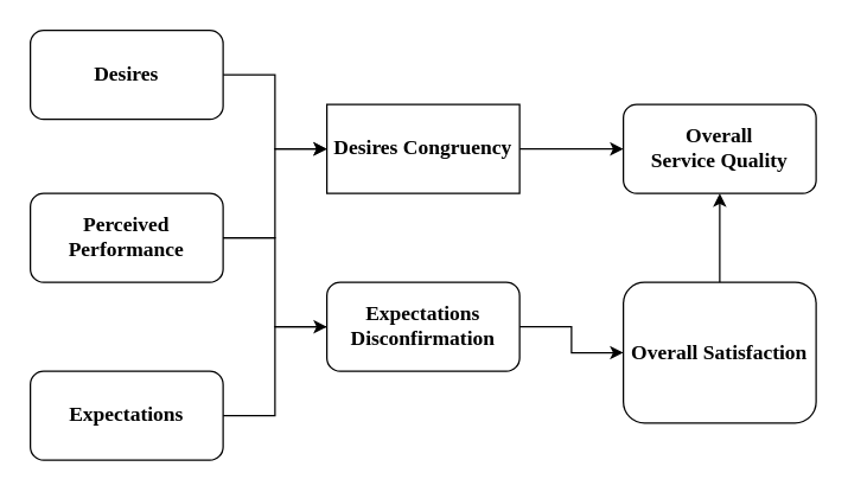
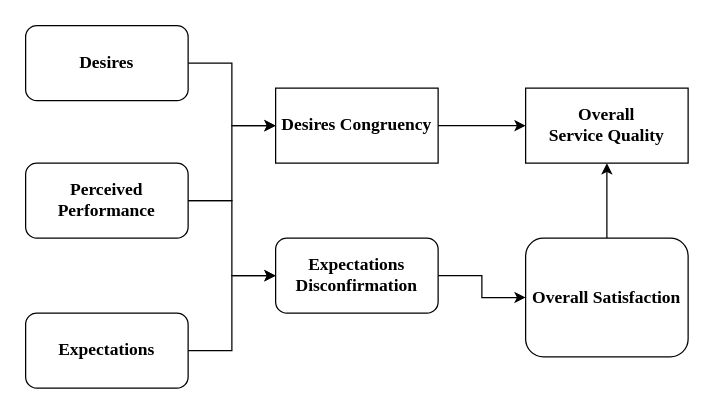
- <mxCell id="12" value="&lt;b&gt;&lt;font style=&quot;font-size: 14px;&quot; face=&quot;Verdana&quot;&gt;Overall &lt;br&gt;Service Quality&lt;/font&gt;&lt;/b&gt;" style="rounded=1;whiteSpace=wrap;html=1;" parent="1" vertex="1"><mxGeometry x="420" y="70" width="130" height="60" as="geometry" /></mxCell>
+ <mxCell id="12" value="&lt;b&gt;&lt;font style=&quot;font-size: 14px;&quot; face=&quot;Verdana&quot;&gt;Overall &lt;br&gt;Service Quality&lt;/font&gt;&lt;/b&gt;" style="whiteSpace=wrap;html=1;rounded=0;" parent="1" vertex="1"><mxGeometry x="420" y="70" width="130" height="60" as="geometry" /></mxCell>
- <mxCell id="15" value="" style="edgeStyle=orthogonalEdgeStyle;rounded=0;orthogonalLoop=1;jettySize=auto;html=1;entryX=0;entryY=0.5;entryDx=0;entryDy=0;exitX=1;exitY=0.5;exitDx=0;exitDy=0;endArrow=none;" parent="1" source="3" target="11" edge="1"><mxGeometry relative="1" as="geometry"><mxPoint x="150" y="170" as="sourcePoint" /><mxPoint x="230" y="110" as="targetPoint" /></mxGeometry></mxCell>
+ <mxCell id="15" value="" style="edgeStyle=orthogonalEdgeStyle;rounded=0;orthogonalLoop=1;jettySize=auto;html=1;entryX=0;entryY=0.5;entryDx=0;entryDy=0;exitX=1;exitY=0.5;exitDx=0;exitDy=0;" parent="1" source="3" target="11" edge="1"><mxGeometry relative="1" as="geometry"><mxPoint x="150" y="170" as="sourcePoint" /><mxPoint x="230" y="110" as="targetPoint" /></mxGeometry></mxCell>
